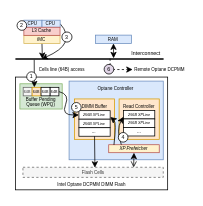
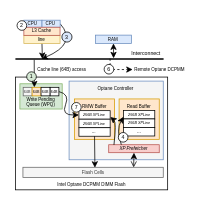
- <mxCell id="41" value="L3 Cache" style="rounded=0;whiteSpace=wrap;html=1;fontSize=6;fillColor=#f8cecc;strokeColor=#b85450;" parent="1" vertex="1"><mxGeometry x="31.242" y="35.74" width="48.112" height="10.751" as="geometry" /></mxCell>
+ <mxCell id="41" value="L3 Cache" style="rounded=0;whiteSpace=wrap;html=1;fontSize=6;fillColor=#ffe6cc;strokeColor=#b85450;" parent="1" vertex="1"><mxGeometry x="31.242" y="35.74" width="48.112" height="10.751" as="geometry" /></mxCell>
- <mxCell id="39" value="&lt;font style=&quot;font-size: 7px;&quot;&gt;3&lt;/font&gt;" style="ellipse;whiteSpace=wrap;html=1;aspect=fixed;fontSize=8;" parent="38" vertex="1"><mxGeometry x="-9.76" y="21.649" width="13.454" height="13.45" as="geometry" /></mxCell>
+ <mxCell id="39" value="&lt;font style=&quot;font-size: 7px;&quot;&gt;3&lt;/font&gt;" style="ellipse;whiteSpace=wrap;html=1;aspect=fixed;fontSize=8;fillColor=#dae8fc;" parent="38" vertex="1"><mxGeometry x="-9.76" y="21.649" width="13.454" height="13.45" as="geometry" /></mxCell>
- <mxCell id="40" value="iMC" style="rounded=0;whiteSpace=wrap;html=1;fontSize=6;fillColor=#fff2cc;strokeColor=#d6b656;" parent="1" vertex="1"><mxGeometry x="31.242" y="46.49" width="48.112" height="10.751" as="geometry" /></mxCell>
+ <mxCell id="40" value="line" style="rounded=0;whiteSpace=wrap;html=1;fontSize=6;fillColor=#fff2cc;strokeColor=#d6b656;" parent="1" vertex="1"><mxGeometry x="31.242" y="46.49" width="48.112" height="10.751" as="geometry" /></mxCell>
- <mxCell id="29" value="&lt;font style=&quot;font-size: 6px;&quot;&gt;Cells line (64B) access&lt;/font&gt;" style="text;html=1;strokeColor=none;fillColor=none;align=center;verticalAlign=middle;whiteSpace=wrap;rounded=0;" parent="1" vertex="1"><mxGeometry x="42.37" y="85" width="80" height="10" as="geometry" /></mxCell>
+ <mxCell id="29" value="&lt;font style=&quot;font-size: 6px;&quot;&gt;Cache line (64B) access&lt;/font&gt;" style="text;html=1;strokeColor=none;fillColor=none;align=center;verticalAlign=middle;whiteSpace=wrap;rounded=0;" parent="1" vertex="1"><mxGeometry x="42.37" y="85" width="80" height="10" as="geometry" /></mxCell>
- <mxCell id="46" value="&lt;font style=&quot;font-size: 7px;&quot;&gt;6&lt;/font&gt;" style="ellipse;whiteSpace=wrap;html=1;aspect=fixed;fontSize=8;align=center;fillColor=#e1d5e7;" parent="1" vertex="1"><mxGeometry x="137.999" y="85.16" width="12.842" height="12.839" as="geometry" /></mxCell>
+ <mxCell id="46" value="&lt;font style=&quot;font-size: 7px;&quot;&gt;6&lt;/font&gt;" style="ellipse;whiteSpace=wrap;html=1;aspect=fixed;fontSize=8;align=center;" parent="1" vertex="1"><mxGeometry x="137.999" y="85.16" width="12.842" height="12.839" as="geometry" /></mxCell>
- <mxCell id="44" value="&lt;font style=&quot;font-size: 7px;&quot;&gt;1&lt;/font&gt;" style="ellipse;whiteSpace=wrap;html=1;aspect=fixed;fontSize=8;" parent="1" vertex="1"><mxGeometry x="34.998" y="95.002" width="12.842" height="12.839" as="geometry" /></mxCell>
+ <mxCell id="44" value="&lt;font style=&quot;font-size: 7px;&quot;&gt;1&lt;/font&gt;" style="ellipse;whiteSpace=wrap;html=1;aspect=fixed;fontSize=8;fillColor=#d5e8d4;" parent="1" vertex="1"><mxGeometry x="34.998" y="95.002" width="12.842" height="12.839" as="geometry" /></mxCell>
- <mxCell id="4" value="Buffer Pending Queue (WPQ)" style="rounded=0;whiteSpace=wrap;html=1;verticalAlign=bottom;fillColor=#d5e8d4;strokeColor=#82b366;fontSize=6;" parent="2" vertex="1"><mxGeometry x="5.97" y="8.953" width="56.228" height="33.583" as="geometry" /></mxCell>
+ <mxCell id="4" value="Write Pending Queue (WPQ)" style="rounded=0;whiteSpace=wrap;html=1;verticalAlign=bottom;fillColor=#d5e8d4;strokeColor=#82b366;fontSize=6;" parent="2" vertex="1"><mxGeometry x="5.97" y="8.953" width="56.228" height="33.583" as="geometry" /></mxCell>
- <mxCell id="26" value="&lt;font style=&quot;font-size: 7px;&quot;&gt;5&lt;/font&gt;" style="ellipse;whiteSpace=wrap;html=1;aspect=fixed;fontSize=8;align=center;" parent="2" vertex="1"><mxGeometry x="74.629" y="33.85" width="12.842" height="12.839" as="geometry" /></mxCell>
+ <mxCell id="26" value="&lt;font style=&quot;font-size: 7px;&quot;&gt;7&lt;/font&gt;" style="ellipse;whiteSpace=wrap;html=1;aspect=fixed;fontSize=8;align=center;" parent="2" vertex="1"><mxGeometry x="74.629" y="33.85" width="12.842" height="12.839" as="geometry" /></mxCell>
- <mxCell id="7" value="DIMM Buffer" style="rounded=0;whiteSpace=wrap;html=1;fillColor=#ffe6cc;strokeColor=#d79b00;verticalAlign=top;fontSize=6;horizontal=1;" parent="2" vertex="1"><mxGeometry x="78.532" y="29.103" width="53.423" height="53.732" as="geometry" /></mxCell>
+ <mxCell id="7" value="RMW Buffer" style="rounded=0;whiteSpace=wrap;html=1;fillColor=#ffe6cc;strokeColor=#d79b00;verticalAlign=top;fontSize=6;horizontal=1;" parent="2" vertex="1"><mxGeometry x="78.532" y="29.103" width="53.423" height="53.732" as="geometry" /></mxCell>
- <mxCell id="6" value="Read Controller" style="rounded=0;whiteSpace=wrap;html=1;fillColor=#ffe6cc;strokeColor=#d79b00;verticalAlign=top;fontSize=6;" parent="2" vertex="1"><mxGeometry x="137.888" y="29.103" width="53.423" height="53.732" as="geometry" /></mxCell>
+ <mxCell id="6" value="Read Buffer" style="rounded=0;whiteSpace=wrap;html=1;fillColor=#ffe6cc;strokeColor=#d79b00;verticalAlign=top;fontSize=6;" parent="2" vertex="1"><mxGeometry x="137.888" y="29.103" width="53.423" height="53.732" as="geometry" /></mxCell>
- <mxCell id="5" value="&lt;font style=&quot;font-size: 6px;&quot;&gt;Optane Controller&lt;/font&gt;" style="rounded=0;whiteSpace=wrap;html=1;verticalAlign=top;fillColor=#dae8fc;strokeColor=#6c8ebf;fontSize=7;" parent="2" vertex="1"><mxGeometry x="71.39" y="5.37" width="125.25" height="104.63" as="geometry" /></mxCell>
+ <mxCell id="5" value="&lt;font style=&quot;font-size: 6px;&quot;&gt;Optane Controller&lt;/font&gt;" style="rounded=0;whiteSpace=wrap;html=1;verticalAlign=top;fillColor=#f5f5f5;strokeColor=#6c8ebf;fontSize=7;" parent="2" vertex="1"><mxGeometry x="71.39" y="5.37" width="125.25" height="104.63" as="geometry" /></mxCell>
- <mxCell id="8" value="&lt;i style=&quot;font-size: 6px;&quot;&gt;&lt;font style=&quot;font-size: 6px;&quot;&gt;XP Prefetcher&lt;/font&gt;&lt;/i&gt;" style="rounded=0;whiteSpace=wrap;html=1;fillColor=#fff2cc;strokeColor=#b85450;fontSize=6;" parent="2" vertex="1"><mxGeometry x="124.09" y="90" width="67.22" height="10.6" as="geometry" /></mxCell>
+ <mxCell id="8" value="&lt;i style=&quot;font-size: 6px;&quot;&gt;&lt;font style=&quot;font-size: 6px;&quot;&gt;XP Prefetcher&lt;/font&gt;&lt;/i&gt;" style="rounded=0;whiteSpace=wrap;html=1;fillColor=#f8cecc;strokeColor=#b85450;fontSize=6;" parent="2" vertex="1"><mxGeometry x="124.09" y="90" width="67.22" height="10.6" as="geometry" /></mxCell>
- <mxCell id="9" value="&lt;font style=&quot;font-size: 6px;&quot;&gt;Flash Cells&lt;/font&gt;" style="rounded=0;whiteSpace=wrap;html=1;fillColor=#f5f5f5;strokeColor=#666666;fontColor=#333333;fontSize=6;dashed=1;" parent="2" vertex="1"><mxGeometry x="10" y="120" width="186.64" height="13.43" as="geometry" /></mxCell>
+ <mxCell id="9" value="&lt;font style=&quot;font-size: 6px;&quot;&gt;Flash Cells&lt;/font&gt;" style="rounded=0;whiteSpace=wrap;html=1;fillColor=#f5f5f5;strokeColor=#666666;fontColor=#333333;fontSize=6;" parent="2" vertex="1"><mxGeometry x="10" y="120" width="186.64" height="13.43" as="geometry" /></mxCell>
